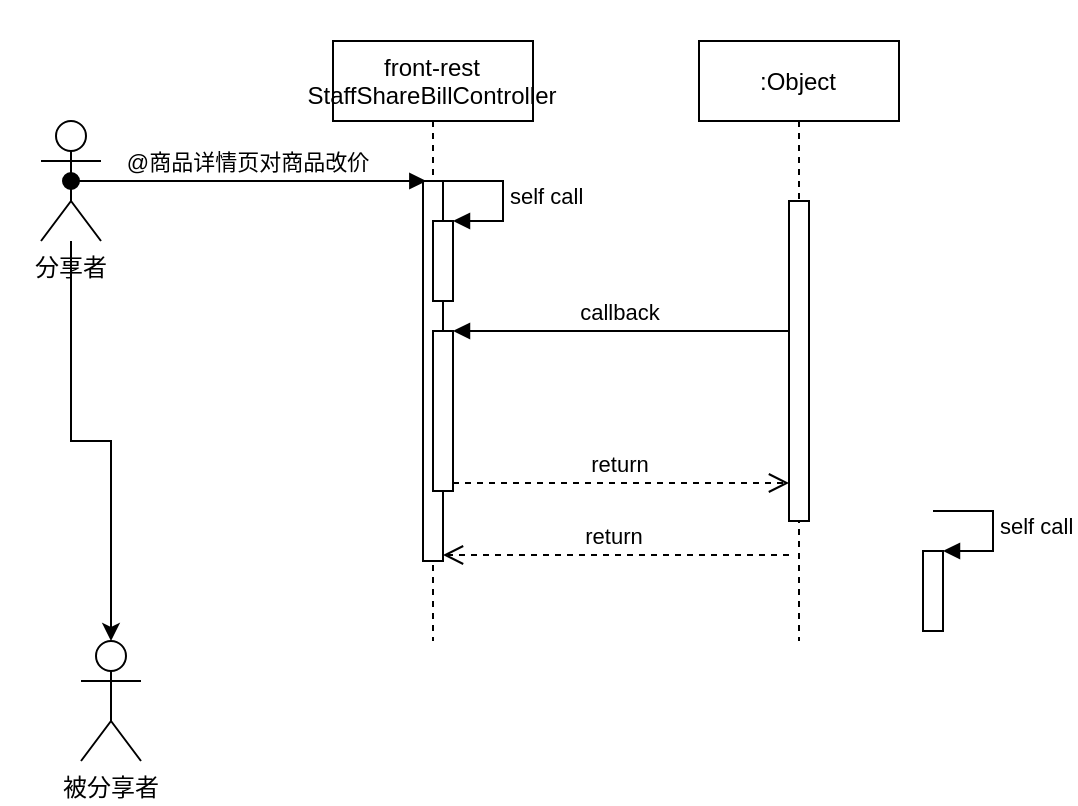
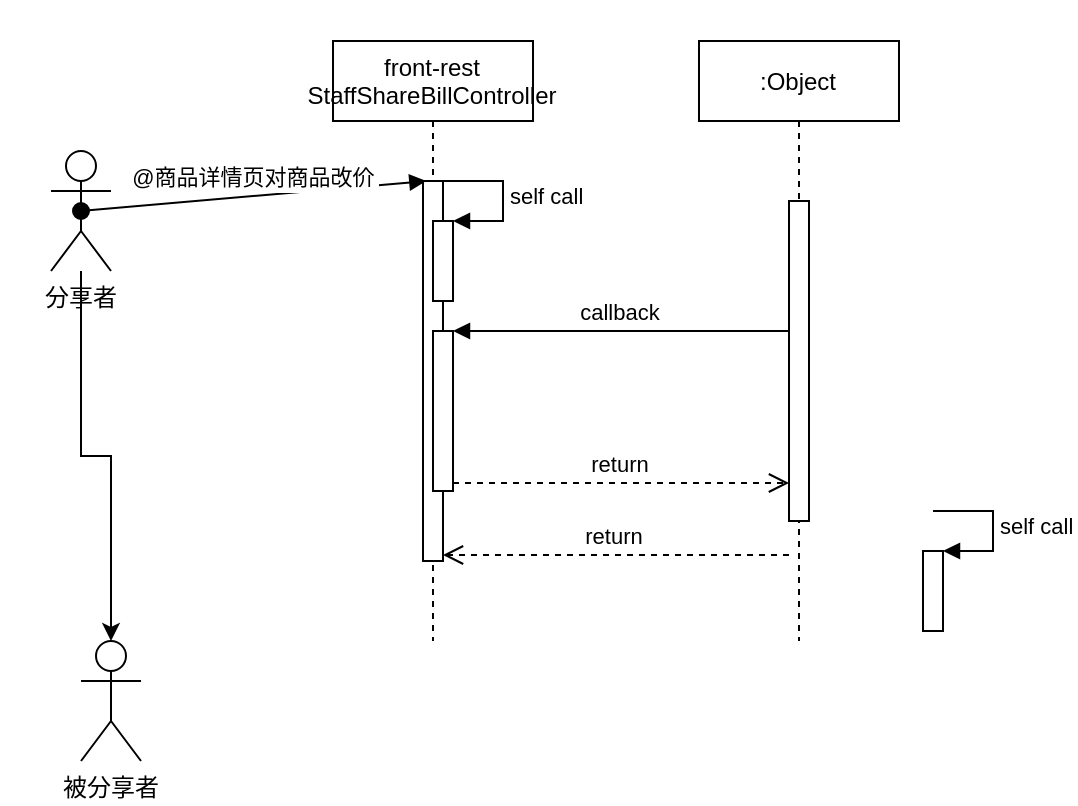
- <mxCell id="13" value="分享者" style="shape=umlActor;verticalLabelPosition=bottom;verticalAlign=top;html=1;outlineConnect=0;" parent="1" vertex="1"><mxGeometry x="20" y="60" width="30" height="60" as="geometry" /></mxCell>
+ <mxCell id="13" value="分享者" style="shape=umlActor;verticalLabelPosition=bottom;verticalAlign=top;html=1;outlineConnect=0;" parent="1" vertex="1"><mxGeometry x="25" y="75" width="30" height="60" as="geometry" /></mxCell>
